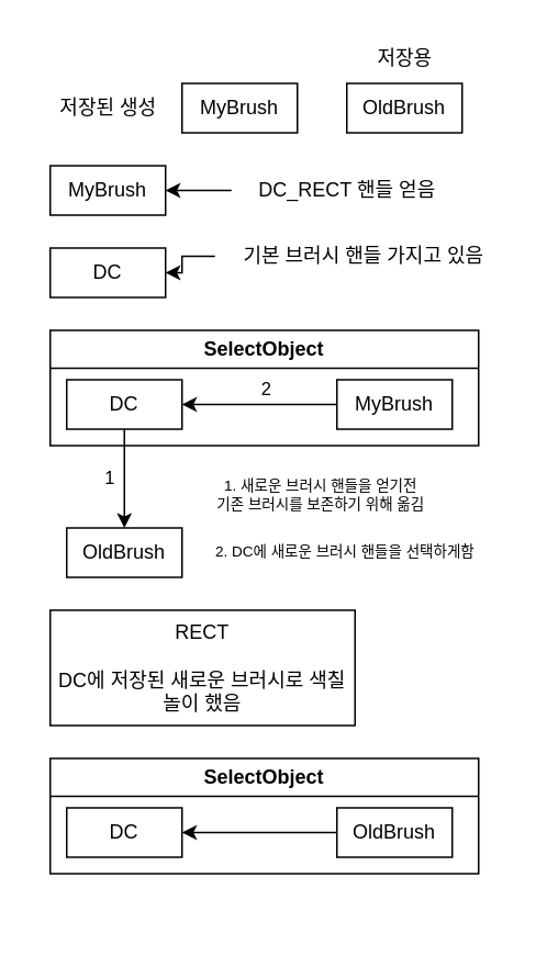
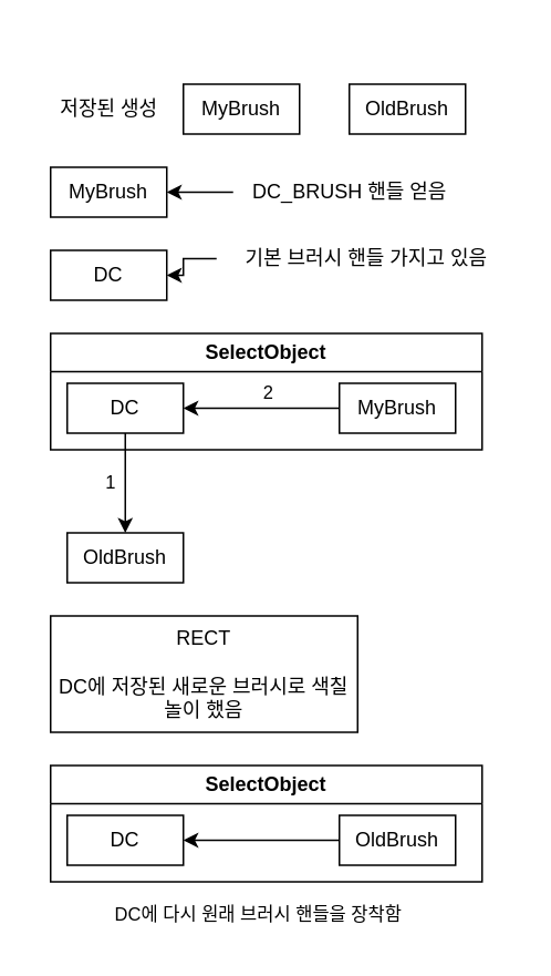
- <mxCell id="4" value="저장용" style="text;html=1;align=center;verticalAlign=middle;resizable=0;points=[];autosize=1;strokeColor=none;fillColor=none;" vertex="1" parent="1"><mxGeometry x="215" y="20" width="60" height="30" as="geometry" /></mxCell>
- <mxCell id="8" value="DC_RECT 핸들 얻음" style="text;html=1;align=center;verticalAlign=middle;resizable=0;points=[];autosize=1;strokeColor=none;fillColor=none;" vertex="1" parent="1"><mxGeometry x="140" y="100" width="140" height="30" as="geometry" /></mxCell>
+ <mxCell id="8" value="DC_BRUSH 핸들 얻음" style="text;html=1;align=center;verticalAlign=middle;resizable=0;points=[];autosize=1;strokeColor=none;fillColor=none;" vertex="1" parent="1"><mxGeometry x="140" y="100" width="140" height="30" as="geometry" /></mxCell>
- <mxCell id="20" value="1. 새로운 브러시 핸들을 얻기전&lt;br style=&quot;font-size: 9px;&quot;&gt;기존 브러시를 보존하기 위해 옮김" style="text;html=1;align=center;verticalAlign=middle;resizable=0;points=[];autosize=1;strokeColor=none;fillColor=none;fontSize=9;" vertex="1" parent="1"><mxGeometry x="114" y="280" width="160" height="40" as="geometry" /></mxCell>
- <mxCell id="21" value="2. DC에 새로운 브러시 핸들을 선택하게함&amp;nbsp;" style="text;html=1;align=center;verticalAlign=middle;resizable=0;points=[];autosize=1;strokeColor=none;fillColor=none;fontSize=9;" vertex="1" parent="1"><mxGeometry x="115" y="325" width="190" height="20" as="geometry" /></mxCell>
+ <mxCell id="27" value="DC에 다시 원래 브러시 핸들을 장착함" style="text;html=1;align=center;verticalAlign=middle;resizable=0;points=[];autosize=1;strokeColor=none;fillColor=none;fontSize=11;" vertex="1" parent="1"><mxGeometry x="50" y="535" width="210" height="30" as="geometry" /></mxCell>
